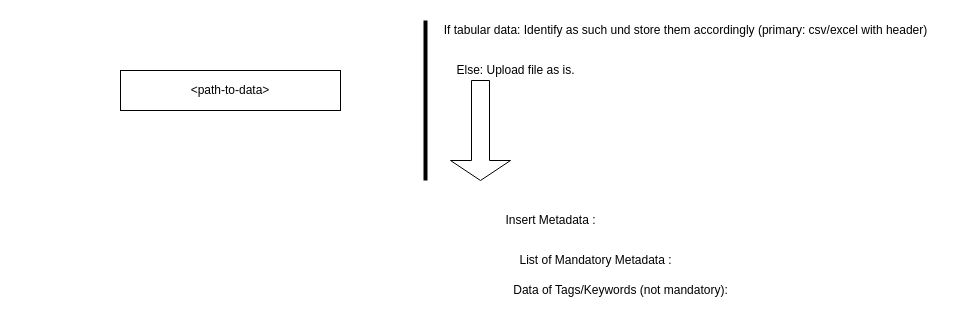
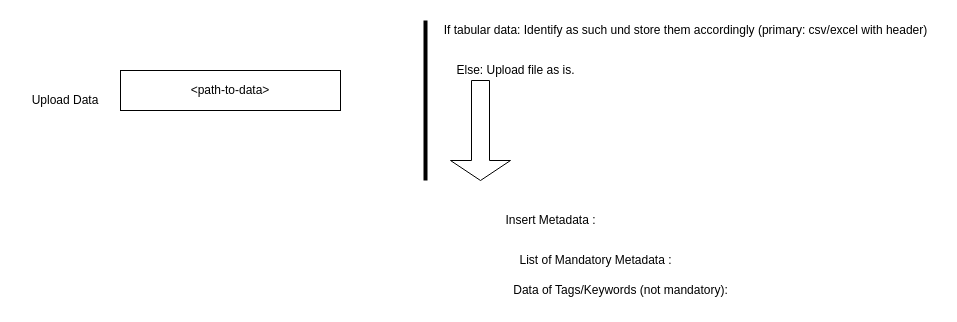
+ <mxCell id="3" value="Upload Data" style="text;html=1;strokeColor=none;fillColor=none;align=center;verticalAlign=middle;whiteSpace=wrap;rounded=0;" vertex="1" parent="1"><mxGeometry x="20" y="80" width="90" height="40" as="geometry" /></mxCell>
